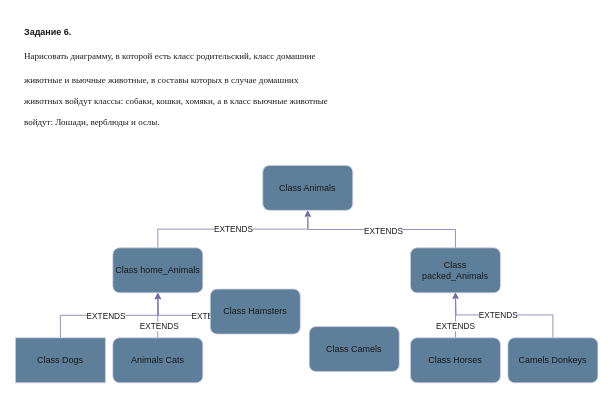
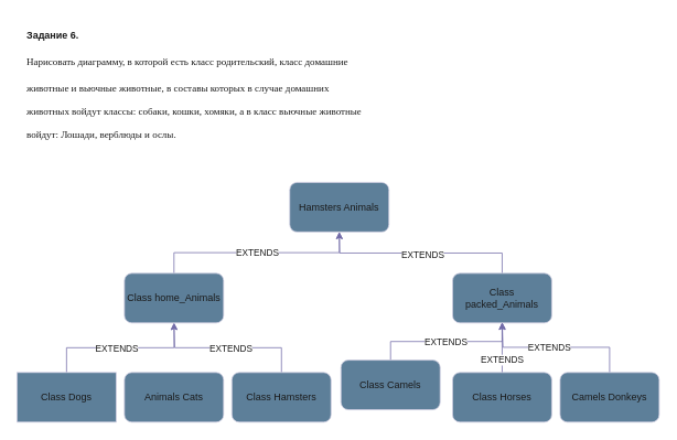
- <mxCell id="3" value="Class Animals" style="rounded=1;whiteSpace=wrap;html=1;labelBackgroundColor=none;fillColor=#5D7F99;strokeColor=#D0CEE2;fontColor=#1A1A1A;" parent="1" vertex="1"><mxGeometry x="350" y="220" width="120" height="60" as="geometry" /></mxCell>
+ <mxCell id="3" value="Hamsters Animals" style="rounded=1;whiteSpace=wrap;html=1;labelBackgroundColor=none;fillColor=#5D7F99;strokeColor=#D0CEE2;fontColor=#1A1A1A;" parent="1" vertex="1"><mxGeometry x="350" y="220" width="120" height="60" as="geometry" /></mxCell>
+ <mxCell id="19" style="edgeStyle=orthogonalEdgeStyle;rounded=0;orthogonalLoop=1;jettySize=auto;html=1;exitX=0.5;exitY=0;exitDx=0;exitDy=0;entryX=0.5;entryY=1;entryDx=0;entryDy=0;labelBackgroundColor=none;strokeColor=#736CA8;fontColor=default;" parent="1" source="21" target="9" edge="1"><mxGeometry relative="1" as="geometry" /></mxCell>
+ <mxCell id="20" value="EXTENDS" style="edgeLabel;html=1;align=center;verticalAlign=middle;resizable=0;points=[];strokeColor=#D0CEE2;fontColor=#1A1A1A;fillColor=#5D7F99;" parent="19" connectable="0" vertex="1"><mxGeometry x="-0.015" relative="1" as="geometry"><mxPoint as="offset" /></mxGeometry></mxCell>
- <mxCell id="18" value="Class Hamsters" style="rounded=1;whiteSpace=wrap;html=1;labelBackgroundColor=none;fillColor=#5D7F99;strokeColor=#D0CEE2;fontColor=#1A1A1A;" parent="1" vertex="1"><mxGeometry x="280" y="385" width="120" height="60" as="geometry" /></mxCell>
+ <mxCell id="18" value="Class Hamsters" style="rounded=1;whiteSpace=wrap;html=1;labelBackgroundColor=none;fillColor=#5D7F99;strokeColor=#D0CEE2;fontColor=#1A1A1A;" parent="1" vertex="1"><mxGeometry x="280" y="450" width="120" height="60" as="geometry" /></mxCell>
- <mxCell id="13" style="edgeStyle=orthogonalEdgeStyle;rounded=0;orthogonalLoop=1;jettySize=auto;html=1;exitX=0.5;exitY=0;exitDx=0;exitDy=0;entryX=0.5;entryY=1;entryDx=0;entryDy=0;labelBackgroundColor=none;strokeColor=#736CA8;fontColor=default;" parent="1" source="15" target="6" edge="1"><mxGeometry relative="1" as="geometry"><mxPoint x="210" y="400" as="targetPoint" /></mxGeometry></mxCell>
- <mxCell id="14" value="EXTENDS" style="edgeLabel;html=1;align=center;verticalAlign=middle;resizable=0;points=[];strokeColor=#D0CEE2;fontColor=#1A1A1A;fillColor=#5D7F99;" parent="13" connectable="0" vertex="1"><mxGeometry x="-0.474" y="-1" relative="1" as="geometry"><mxPoint as="offset" /></mxGeometry></mxCell>
